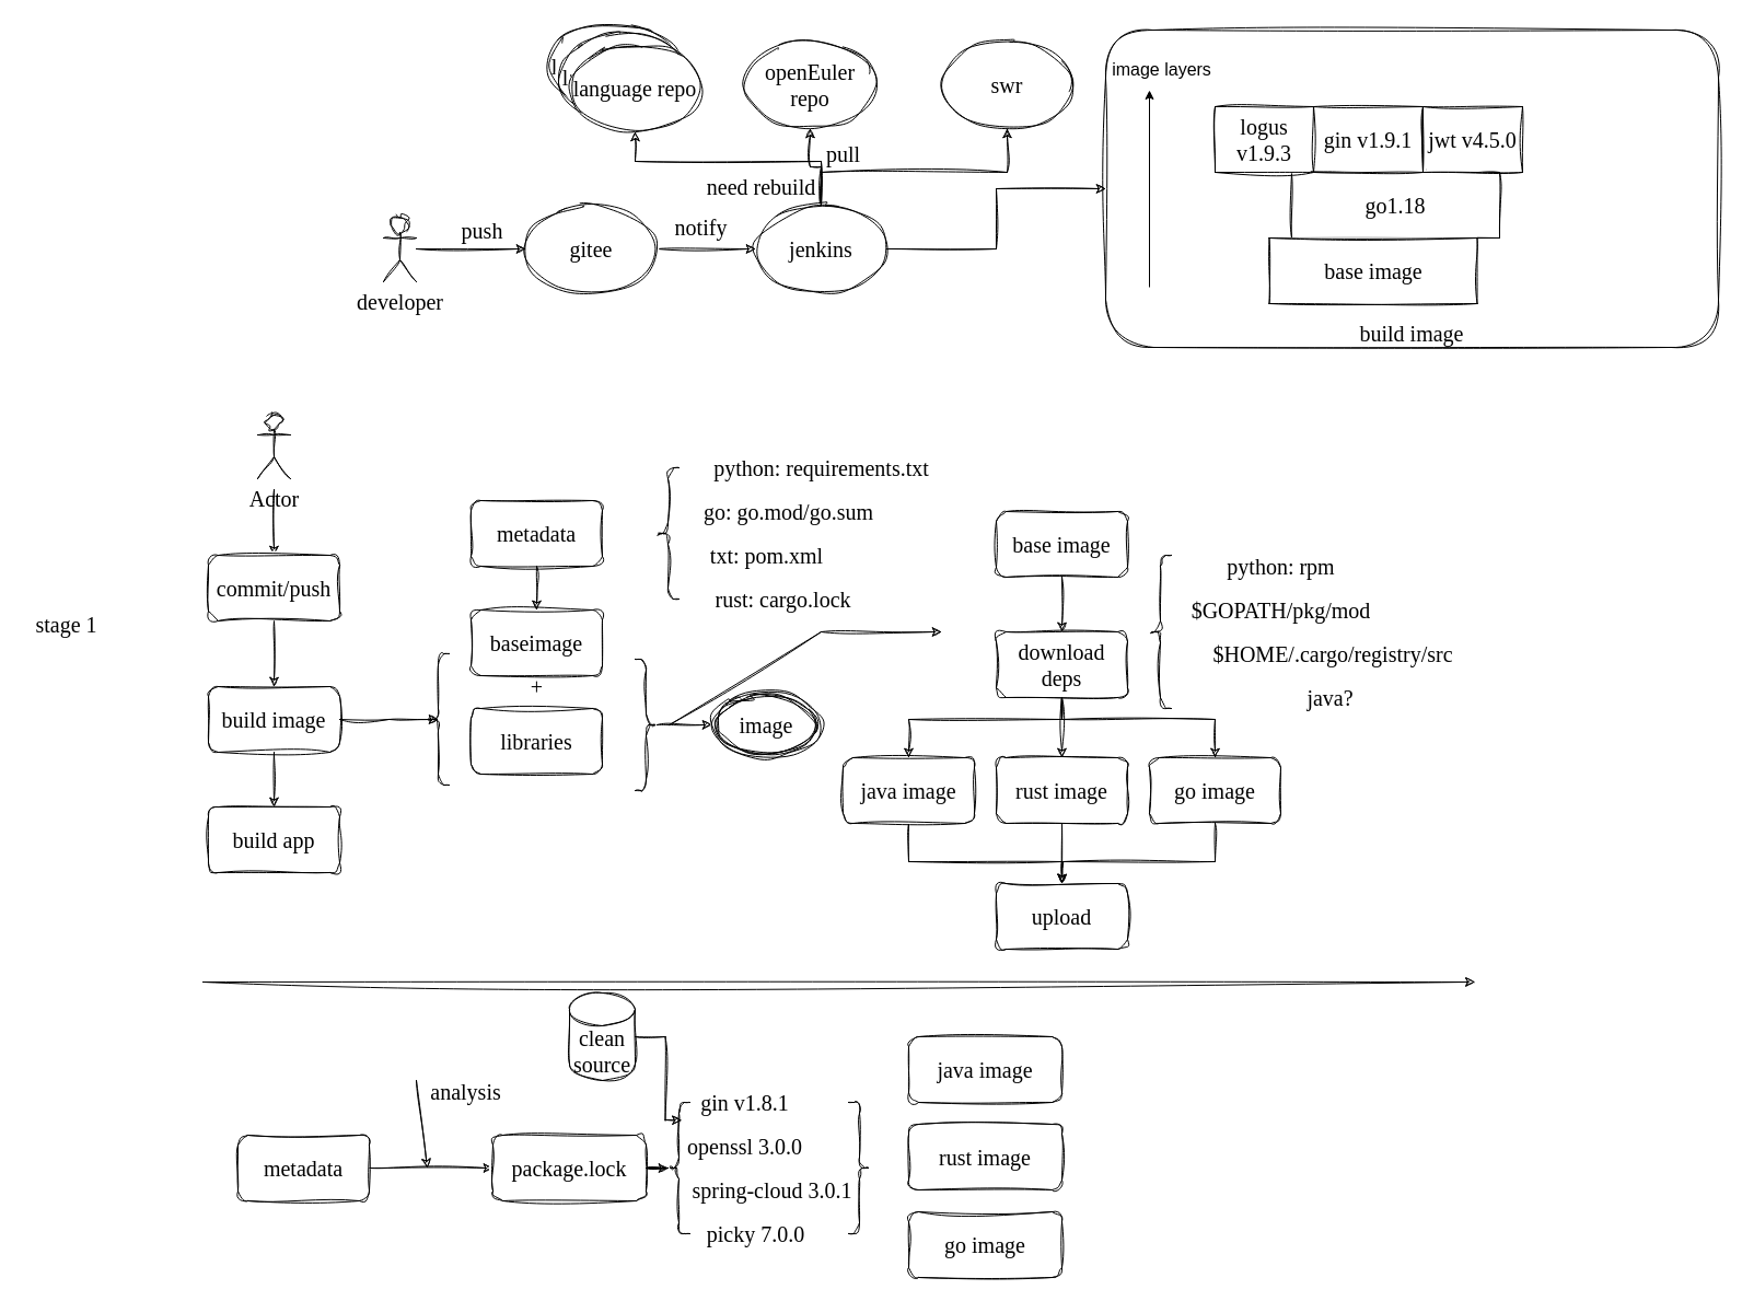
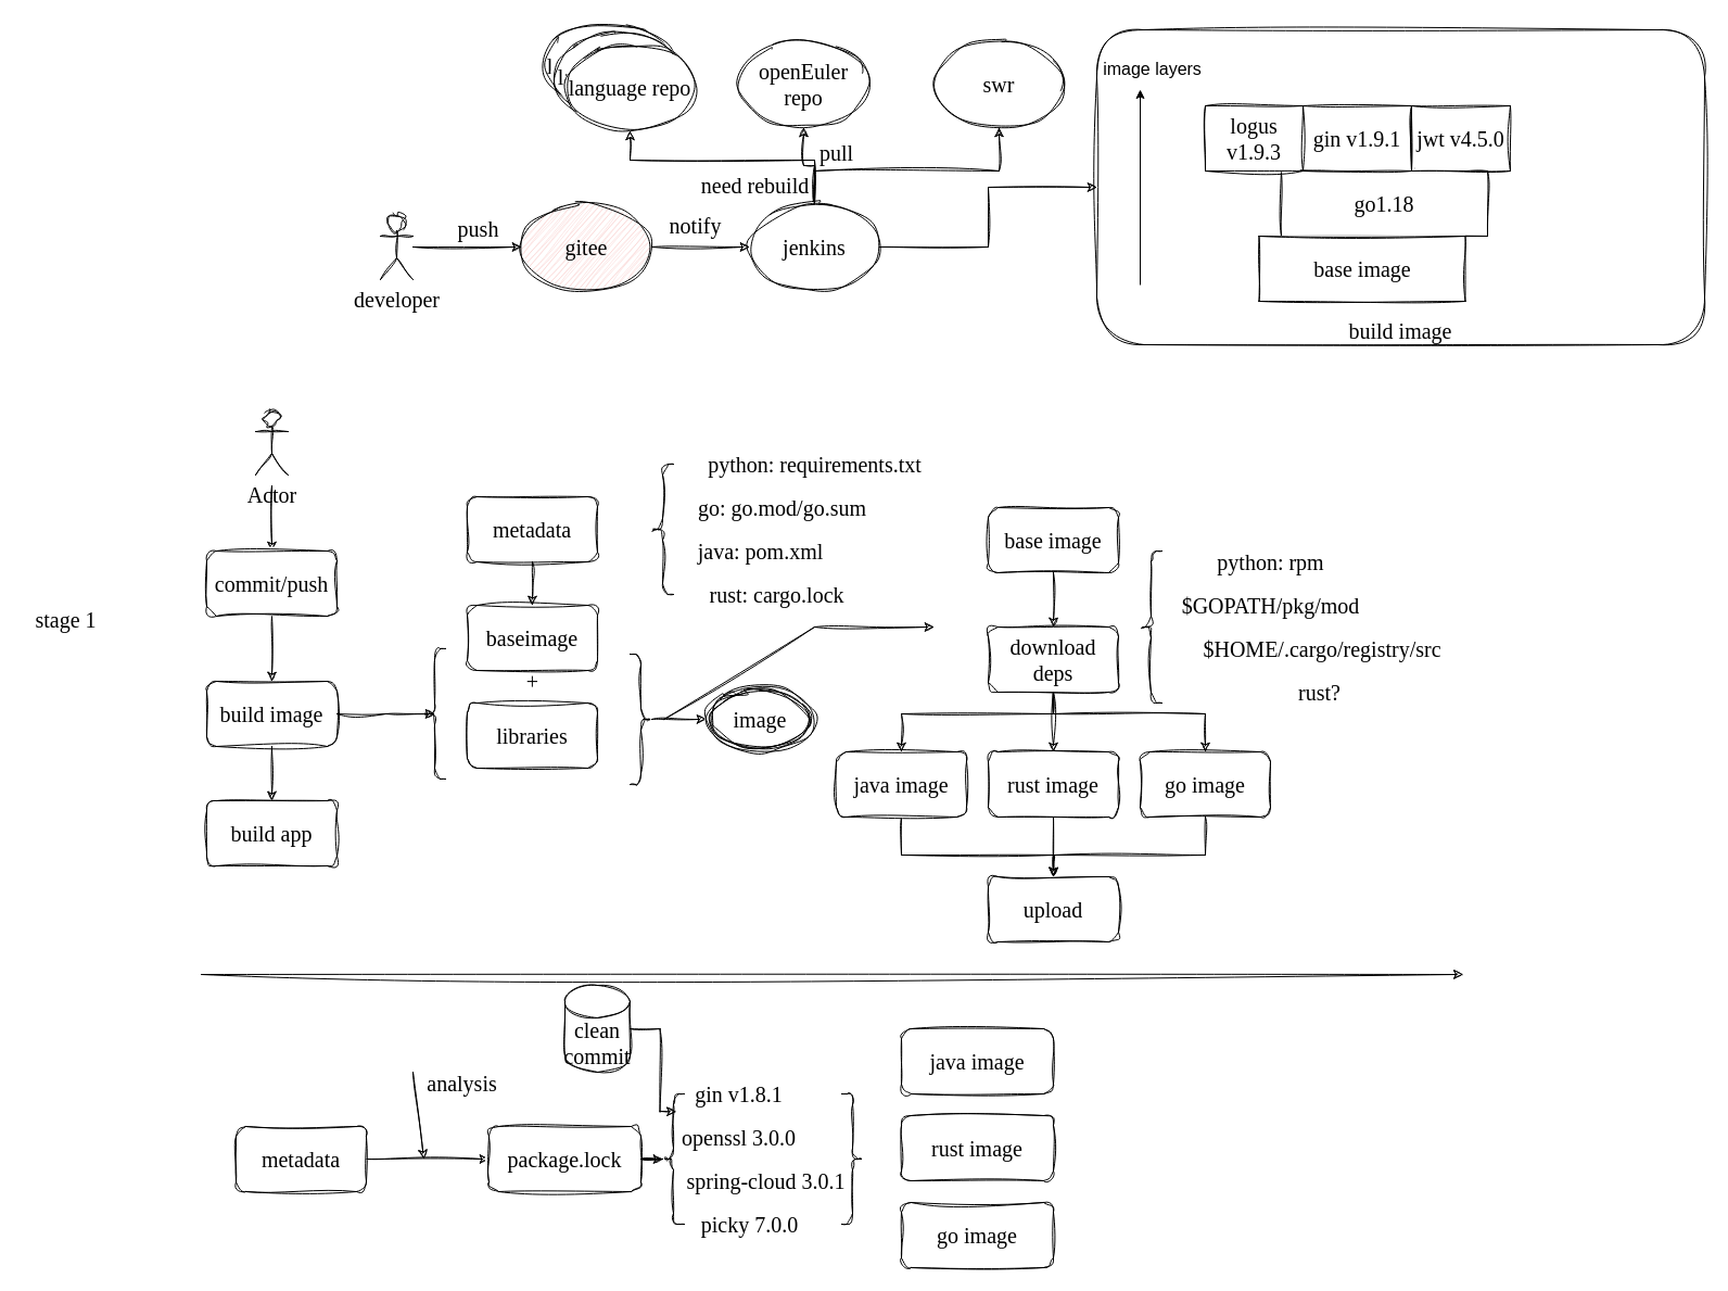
- <mxCell id="5" value="gitee" style="ellipse;whiteSpace=wrap;html=1;sketch=1;hachureGap=4;jiggle=2;curveFitting=1;fontFamily=Architects Daughter;fontSource=https%3A%2F%2Ffonts.googleapis.com%2Fcss%3Ffamily%3DArchitects%2BDaughter;fontSize=20;" parent="1" vertex="1"><mxGeometry x="480" y="187" width="120" height="80" as="geometry" /></mxCell>
+ <mxCell id="5" value="gitee" style="ellipse;whiteSpace=wrap;html=1;sketch=1;hachureGap=4;jiggle=2;curveFitting=1;fontFamily=Architects Daughter;fontSource=https%3A%2F%2Ffonts.googleapis.com%2Fcss%3Ffamily%3DArchitects%2BDaughter;fontSize=20;fillColor=#f8cecc;" parent="1" vertex="1"><mxGeometry x="480" y="187" width="120" height="80" as="geometry" /></mxCell>
- <mxCell id="46" value="txt: pom.xml" style="text;html=1;align=center;verticalAlign=middle;resizable=0;points=[];autosize=1;strokeColor=none;fillColor=none;fontSize=20;fontFamily=Architects Daughter;" vertex="1" parent="1"><mxGeometry x="630" y="487" width="140" height="40" as="geometry" /></mxCell>
+ <mxCell id="46" value="java: pom.xml" style="text;html=1;align=center;verticalAlign=middle;resizable=0;points=[];autosize=1;strokeColor=none;fillColor=none;fontSize=20;fontFamily=Architects Daughter;" vertex="1" parent="1"><mxGeometry x="630" y="487" width="140" height="40" as="geometry" /></mxCell>
- <mxCell id="63" value="java?" style="text;html=1;align=center;verticalAlign=middle;resizable=0;points=[];autosize=1;strokeColor=none;fillColor=none;fontSize=20;fontFamily=Architects Daughter;" vertex="1" parent="1"><mxGeometry x="1180" y="617" width="70" height="40" as="geometry" /></mxCell>
+ <mxCell id="63" value="rust?" style="text;html=1;align=center;verticalAlign=middle;resizable=0;points=[];autosize=1;strokeColor=none;fillColor=none;fontSize=20;fontFamily=Architects Daughter;" vertex="1" parent="1"><mxGeometry x="1180" y="617" width="70" height="40" as="geometry" /></mxCell>
- <mxCell id="86" value="clean source" style="shape=cylinder3;whiteSpace=wrap;html=1;boundedLbl=1;backgroundOutline=1;size=15;sketch=1;hachureGap=4;jiggle=2;curveFitting=1;fontFamily=Architects Daughter;fontSource=https%3A%2F%2Ffonts.googleapis.com%2Fcss%3Ffamily%3DArchitects%2BDaughter;fontSize=20;" vertex="1" parent="1"><mxGeometry x="520" y="907" width="60" height="80" as="geometry" /></mxCell>
+ <mxCell id="86" value="clean commit" style="shape=cylinder3;whiteSpace=wrap;html=1;boundedLbl=1;backgroundOutline=1;size=15;sketch=1;hachureGap=4;jiggle=2;curveFitting=1;fontFamily=Architects Daughter;fontSource=https%3A%2F%2Ffonts.googleapis.com%2Fcss%3Ffamily%3DArchitects%2BDaughter;fontSize=20;" vertex="1" parent="1"><mxGeometry x="520" y="907" width="60" height="80" as="geometry" /></mxCell>
